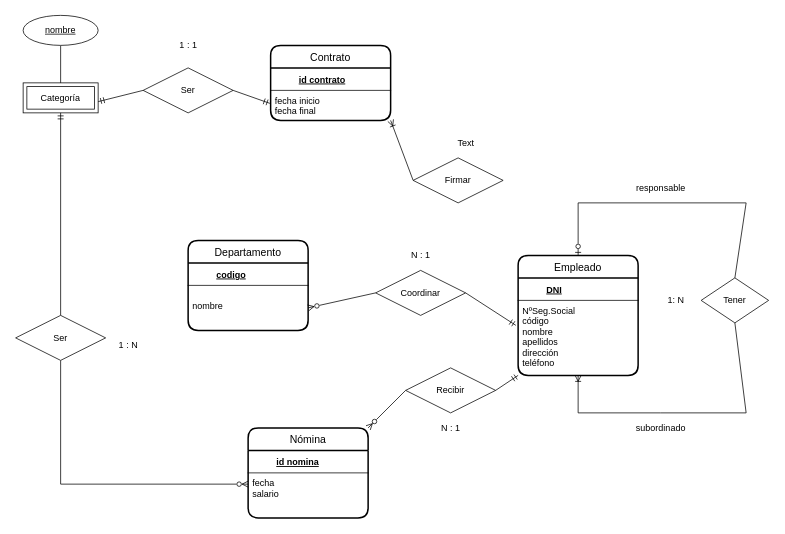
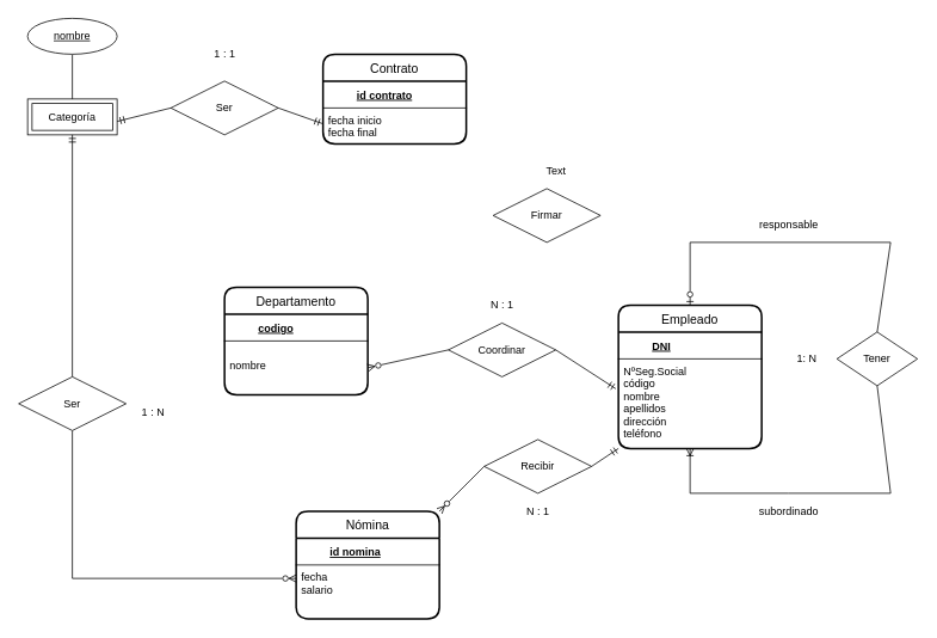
- <mxCell id="39" value="" style="endArrow=none;html=1;rounded=0;exitX=1;exitY=1;exitDx=0;exitDy=0;entryX=0;entryY=0.5;entryDx=0;entryDy=0;startArrow=ERoneToMany;startFill=0;" edge="1" parent="1" source="19" target="38"><mxGeometry relative="1" as="geometry"><mxPoint y="119.5" as="sourcePoint" x="580" /><mxPoint x="740" y="119.5" as="targetPoint" /></mxGeometry></mxCell>
